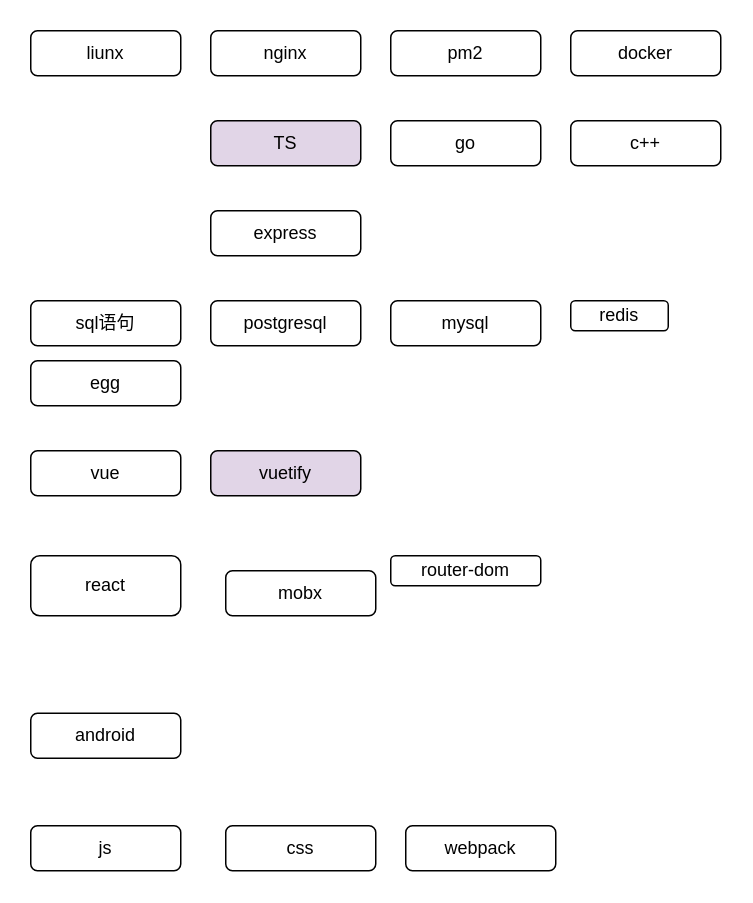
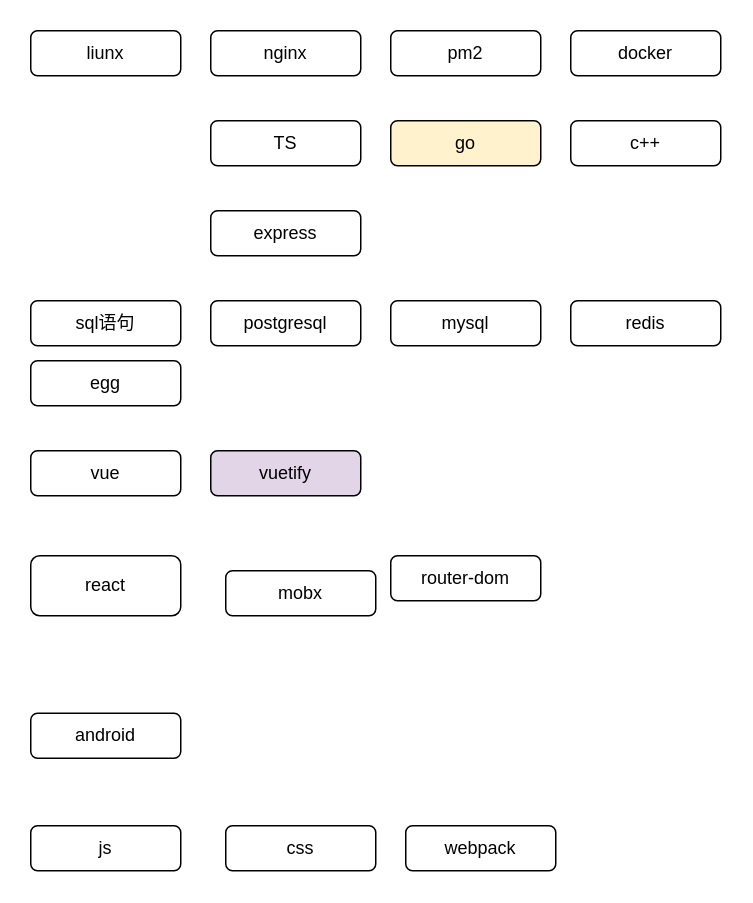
- <mxCell id="15" value="TS" style="rounded=1;whiteSpace=wrap;html=1;fillColor=#e1d5e7;" vertex="1" parent="1"><mxGeometry x="140" y="80" width="100" height="30" as="geometry" /></mxCell>
+ <mxCell id="15" value="TS" style="rounded=1;whiteSpace=wrap;html=1;" vertex="1" parent="1"><mxGeometry x="140" y="80" width="100" height="30" as="geometry" /></mxCell>
- <mxCell id="8" value="go" style="rounded=1;whiteSpace=wrap;html=1;" vertex="1" parent="1"><mxGeometry x="260" y="80" width="100" height="30" as="geometry" /></mxCell>
+ <mxCell id="8" value="go" style="rounded=1;whiteSpace=wrap;html=1;fillColor=#fff2cc;" vertex="1" parent="1"><mxGeometry x="260" y="80" width="100" height="30" as="geometry" /></mxCell>
- <mxCell id="20" value="redis" style="rounded=1;whiteSpace=wrap;html=1;" vertex="1" parent="1"><mxGeometry x="380" y="200" width="65" height="20" as="geometry" /></mxCell>
+ <mxCell id="20" value="redis" style="rounded=1;whiteSpace=wrap;html=1;" vertex="1" parent="1"><mxGeometry x="380" y="200" width="100" height="30" as="geometry" /></mxCell>
- <mxCell id="18" value="router-dom" style="rounded=1;whiteSpace=wrap;html=1;" vertex="1" parent="1"><mxGeometry x="260" y="370" width="100" height="20" as="geometry" /></mxCell>
+ <mxCell id="18" value="router-dom" style="rounded=1;whiteSpace=wrap;html=1;" vertex="1" parent="1"><mxGeometry x="260" y="370" width="100" height="30" as="geometry" /></mxCell>
